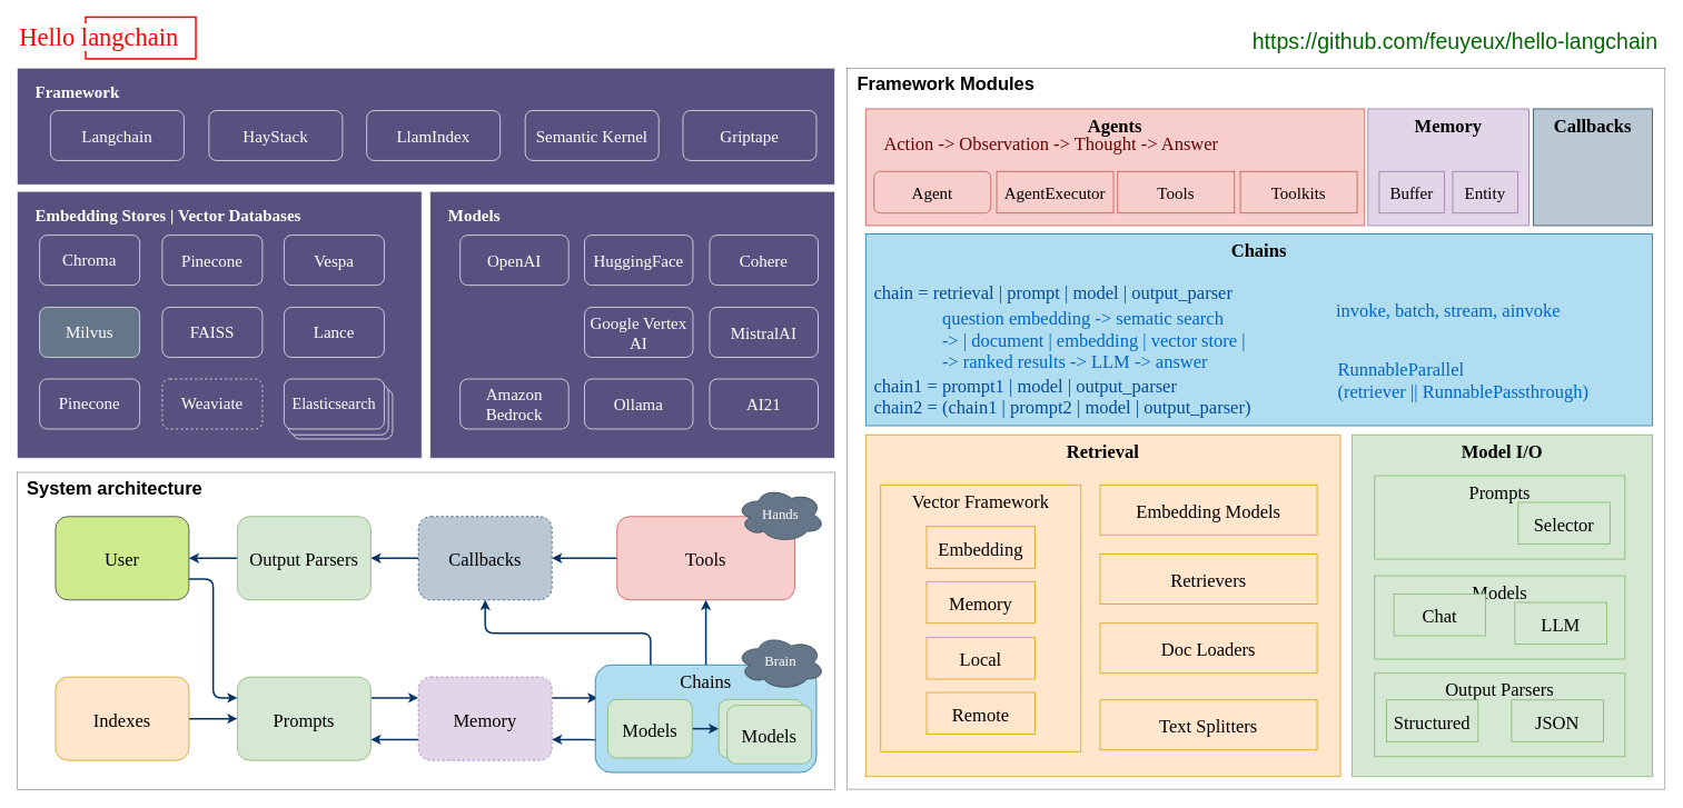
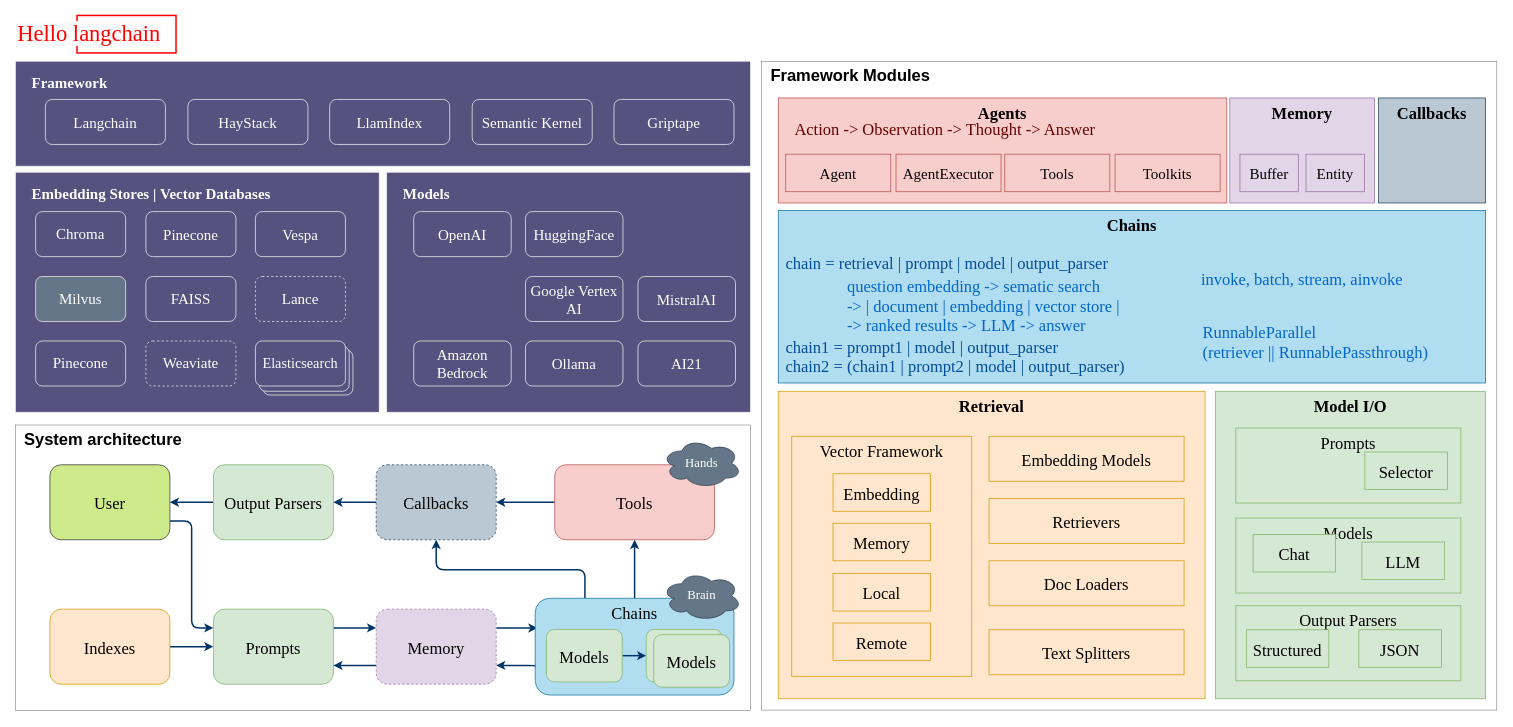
- <mxCell id="93" value="https://github.com/feuyeux/hello-langchain" style="text;html=1;align=center;verticalAlign=middle;resizable=0;points=[];autosize=1;strokeColor=none;fillColor=none;fontSize=26;fontColor=#006600;" parent="1" vertex="1"><mxGeometry x="1491" y="27" width="504" height="43" as="geometry" /></mxCell>
- <mxCell id="58" value="Agent" style="hachureGap=4;fontFamily=Nunito;fontSize=20;fontSource=https%3A%2F%2Ffonts.googleapis.com%2Fcss%3Ffamily%3DNunito;labelBackgroundColor=none;fillColor=#f8cecc;strokeColor=#b85450;rounded=1;" parent="1" vertex="1"><mxGeometry x="1047" y="205" width="140" height="50" as="geometry" /></mxCell>
+ <mxCell id="58" value="Agent" style="rounded=0;hachureGap=4;fontFamily=Nunito;fontSize=20;fontSource=https%3A%2F%2Ffonts.googleapis.com%2Fcss%3Ffamily%3DNunito;labelBackgroundColor=none;fillColor=#f8cecc;strokeColor=#b85450;" parent="1" vertex="1"><mxGeometry x="1047" y="205" width="140" height="50" as="geometry" /></mxCell>
- <mxCell id="42" value="Cohere" style="rounded=1;whiteSpace=wrap;html=1;fontFamily=Nunito;fontSize=20;labelBackgroundColor=none;fillColor=#56517E;strokeColor=#EEEEEE;fontColor=#FFFFFF;fontSource=https%3A%2F%2Ffonts.googleapis.com%2Fcss%3Ffamily%3DNunito;fontStyle=0" parent="1" vertex="1"><mxGeometry x="850" y="281.5" width="130" height="60" as="geometry" /></mxCell>
- <mxCell id="56" value="&lt;div style=&quot;font-size: 20px; line-height: 21px;&quot;&gt;Lance&lt;/div&gt;" style="rounded=1;whiteSpace=wrap;html=1;fontFamily=Nunito;fontSize=20;labelBackgroundColor=none;fillColor=#56517E;strokeColor=#EEEEEE;fontColor=#FFFFFF;fontSource=https%3A%2F%2Ffonts.googleapis.com%2Fcss%3Ffamily%3DNunito;fontStyle=0" parent="1" vertex="1"><mxGeometry x="340" y="368" width="120" height="60" as="geometry" /></mxCell>
+ <mxCell id="56" value="&lt;div style=&quot;font-size: 20px; line-height: 21px;&quot;&gt;Lance&lt;/div&gt;" style="rounded=1;whiteSpace=wrap;html=1;fontFamily=Nunito;fontSize=20;labelBackgroundColor=none;fillColor=#56517E;strokeColor=#EEEEEE;fontColor=#FFFFFF;fontSource=https%3A%2F%2Ffonts.googleapis.com%2Fcss%3Ffamily%3DNunito;fontStyle=0;dashed=1;" parent="1" vertex="1"><mxGeometry x="340" y="368" width="120" height="60" as="geometry" /></mxCell>
